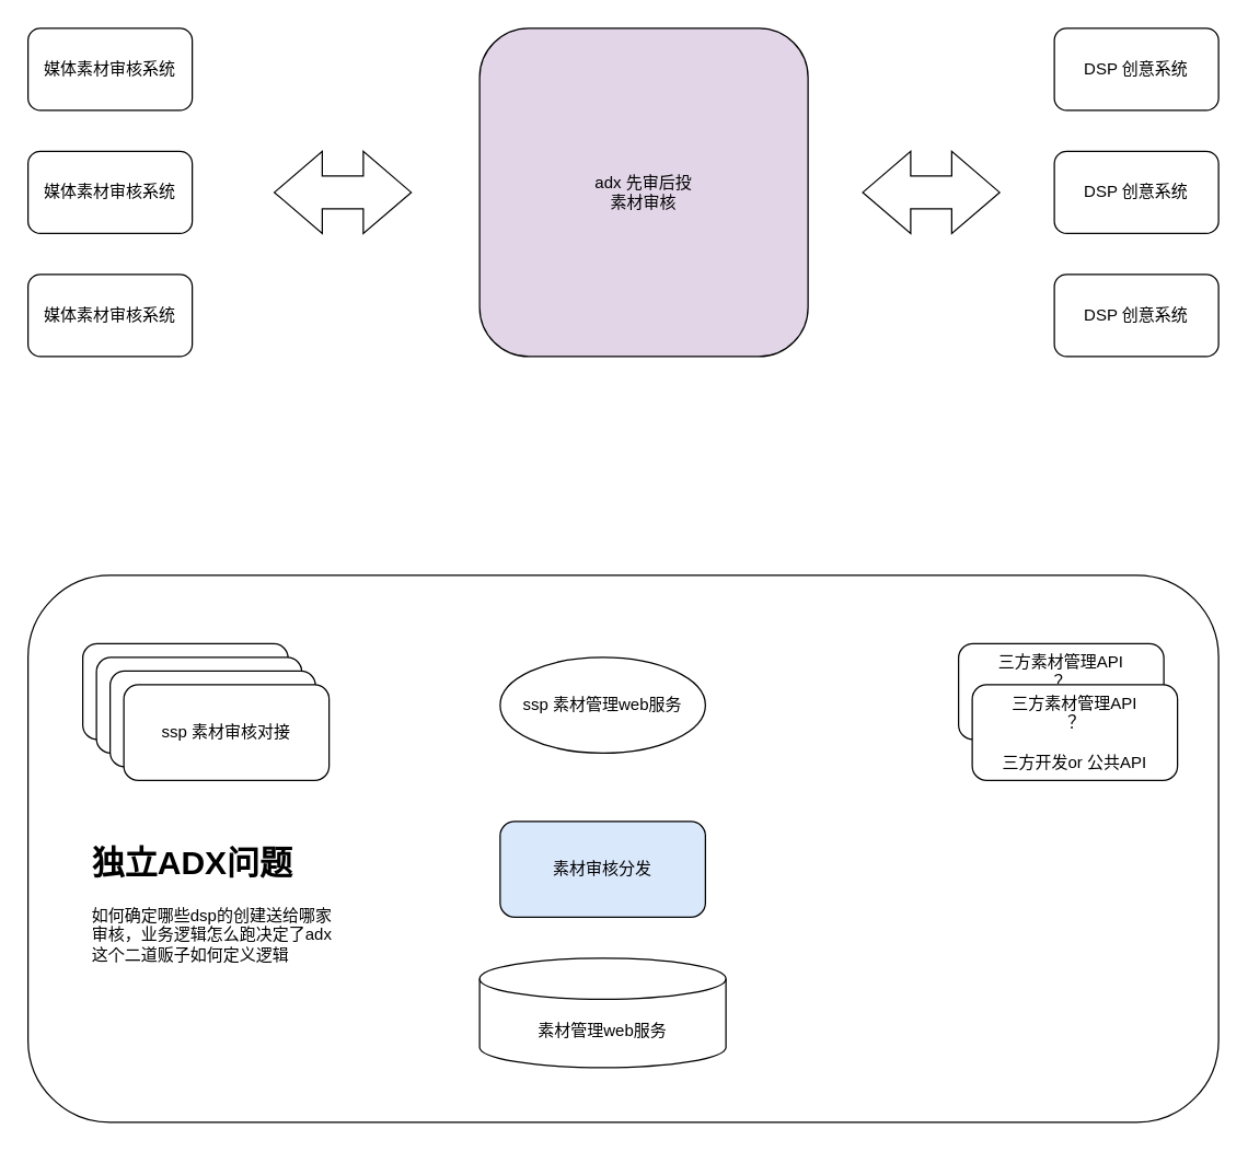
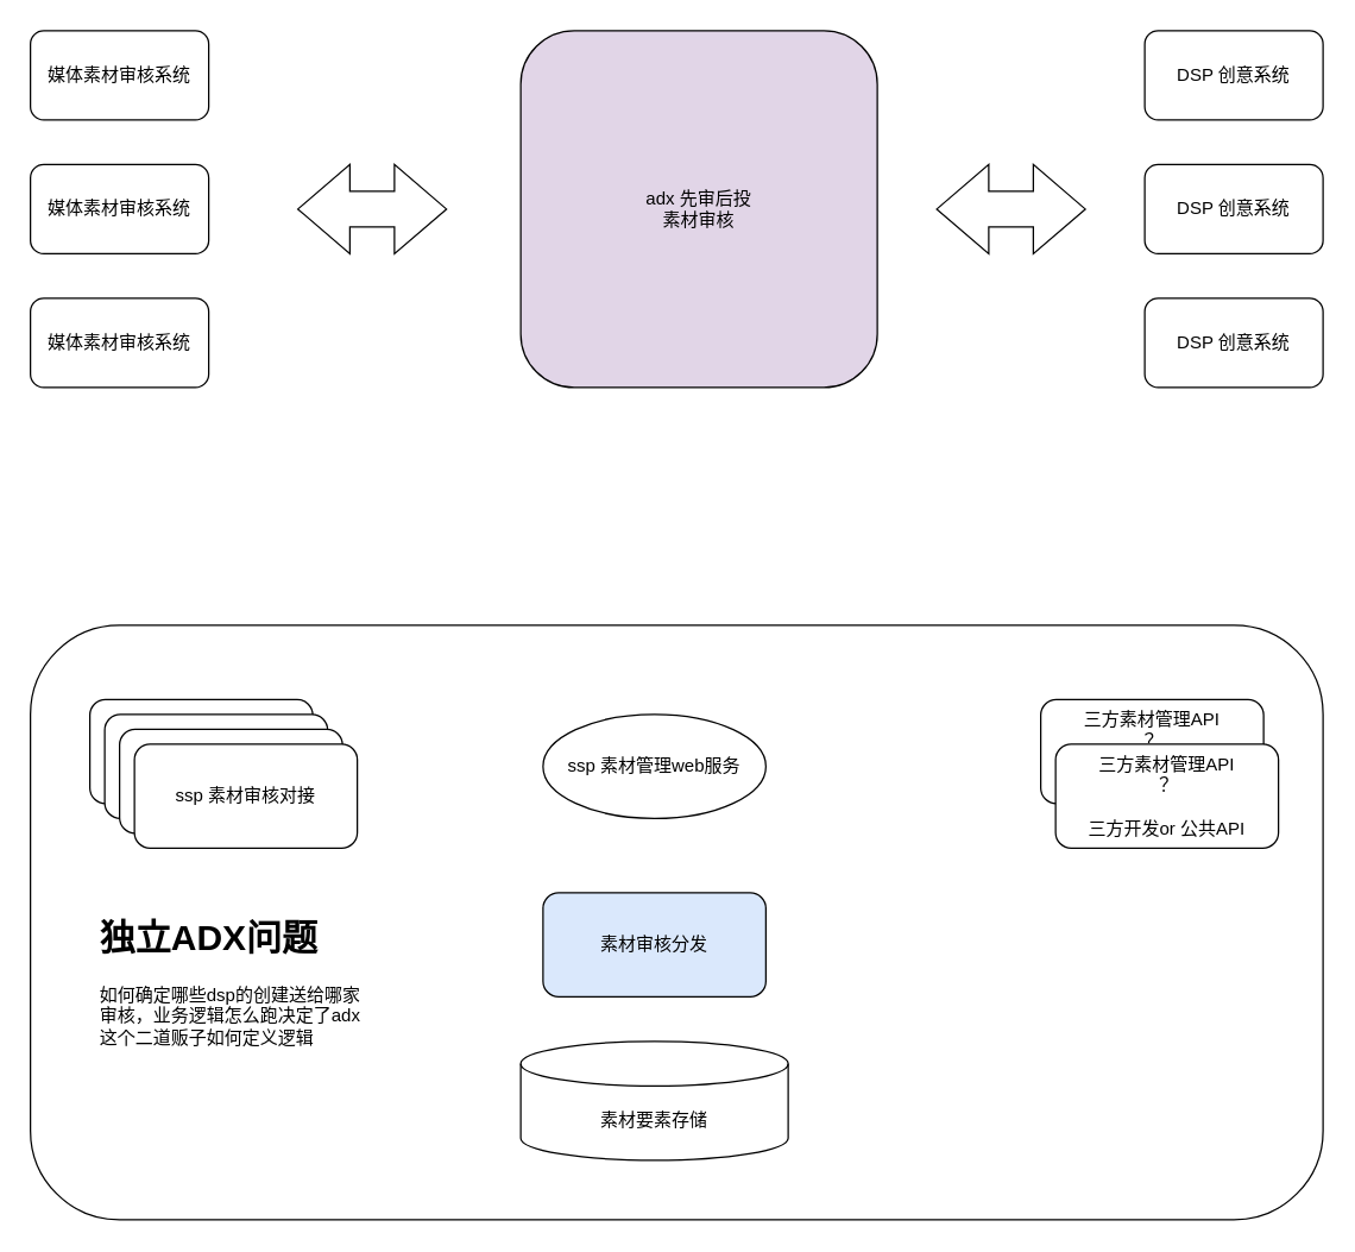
- <mxCell id="14" value="素材管理web服务" style="shape=cylinder3;whiteSpace=wrap;html=1;boundedLbl=1;backgroundOutline=1;size=15;" parent="1" vertex="1"><mxGeometry x="350" y="700" width="180" height="80" as="geometry" /></mxCell>
+ <mxCell id="14" value="素材要素存储" style="shape=cylinder3;whiteSpace=wrap;html=1;boundedLbl=1;backgroundOutline=1;size=15;" parent="1" vertex="1"><mxGeometry x="350" y="700" width="180" height="80" as="geometry" /></mxCell>
